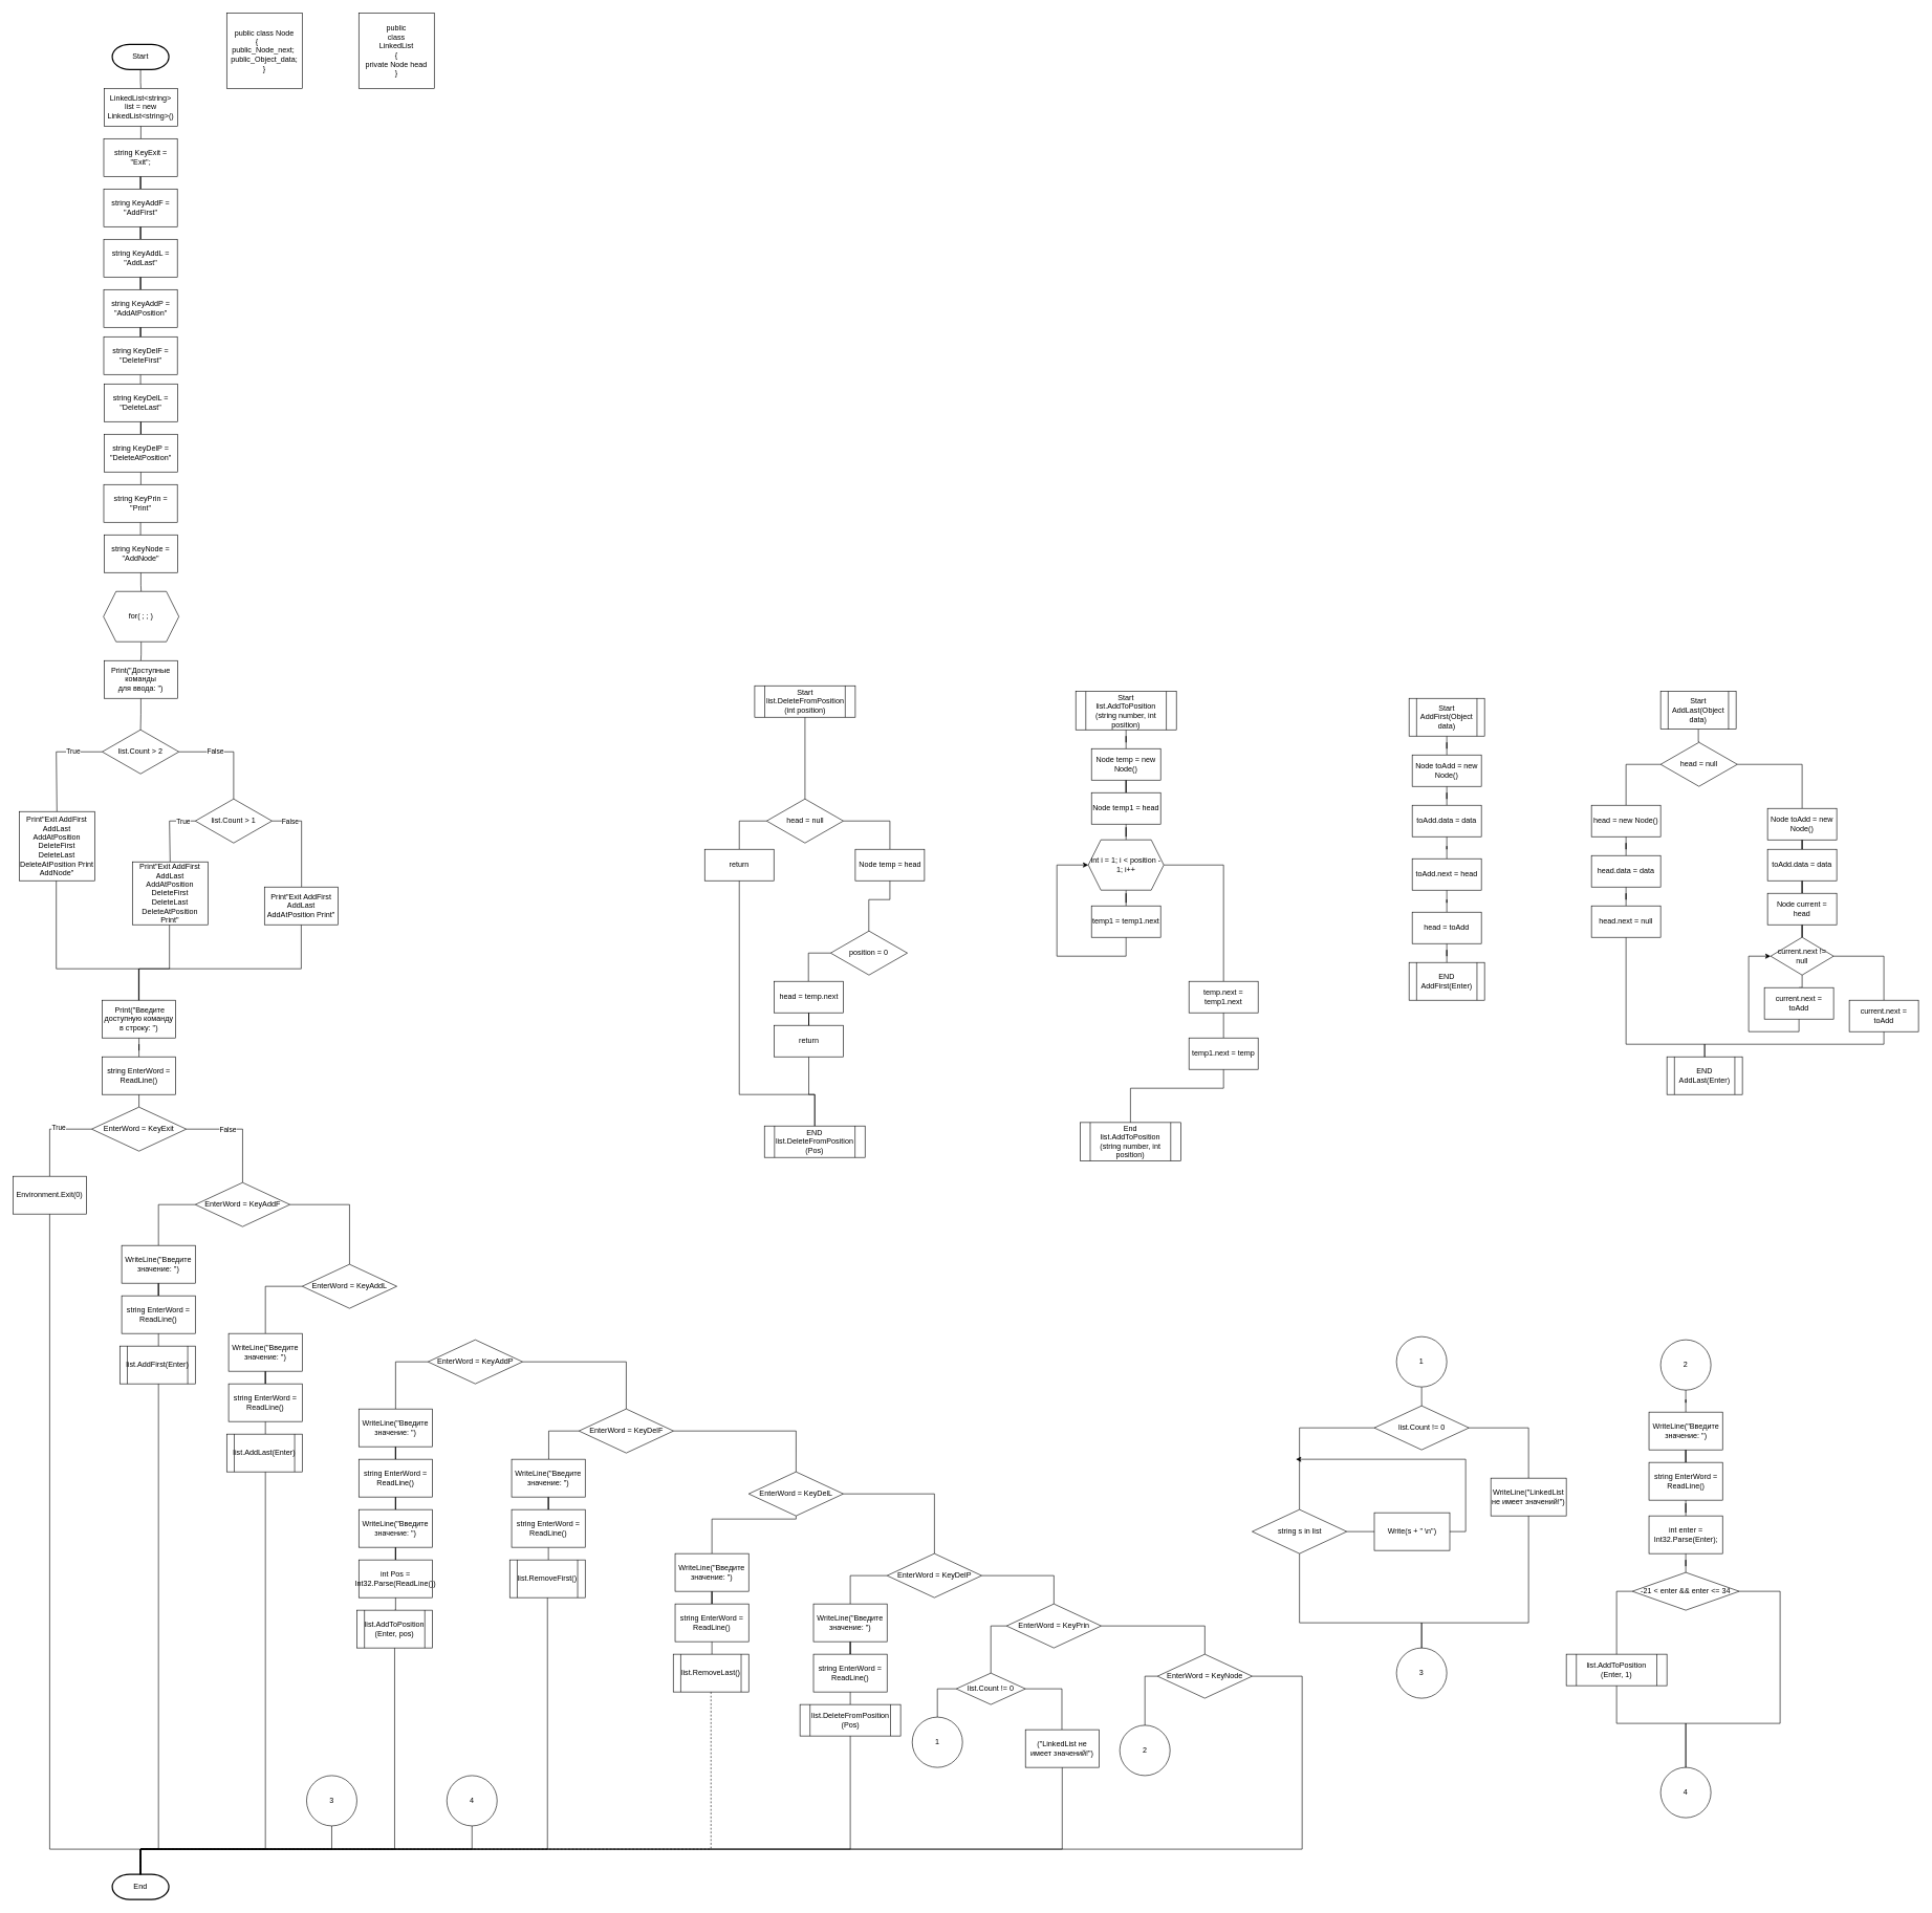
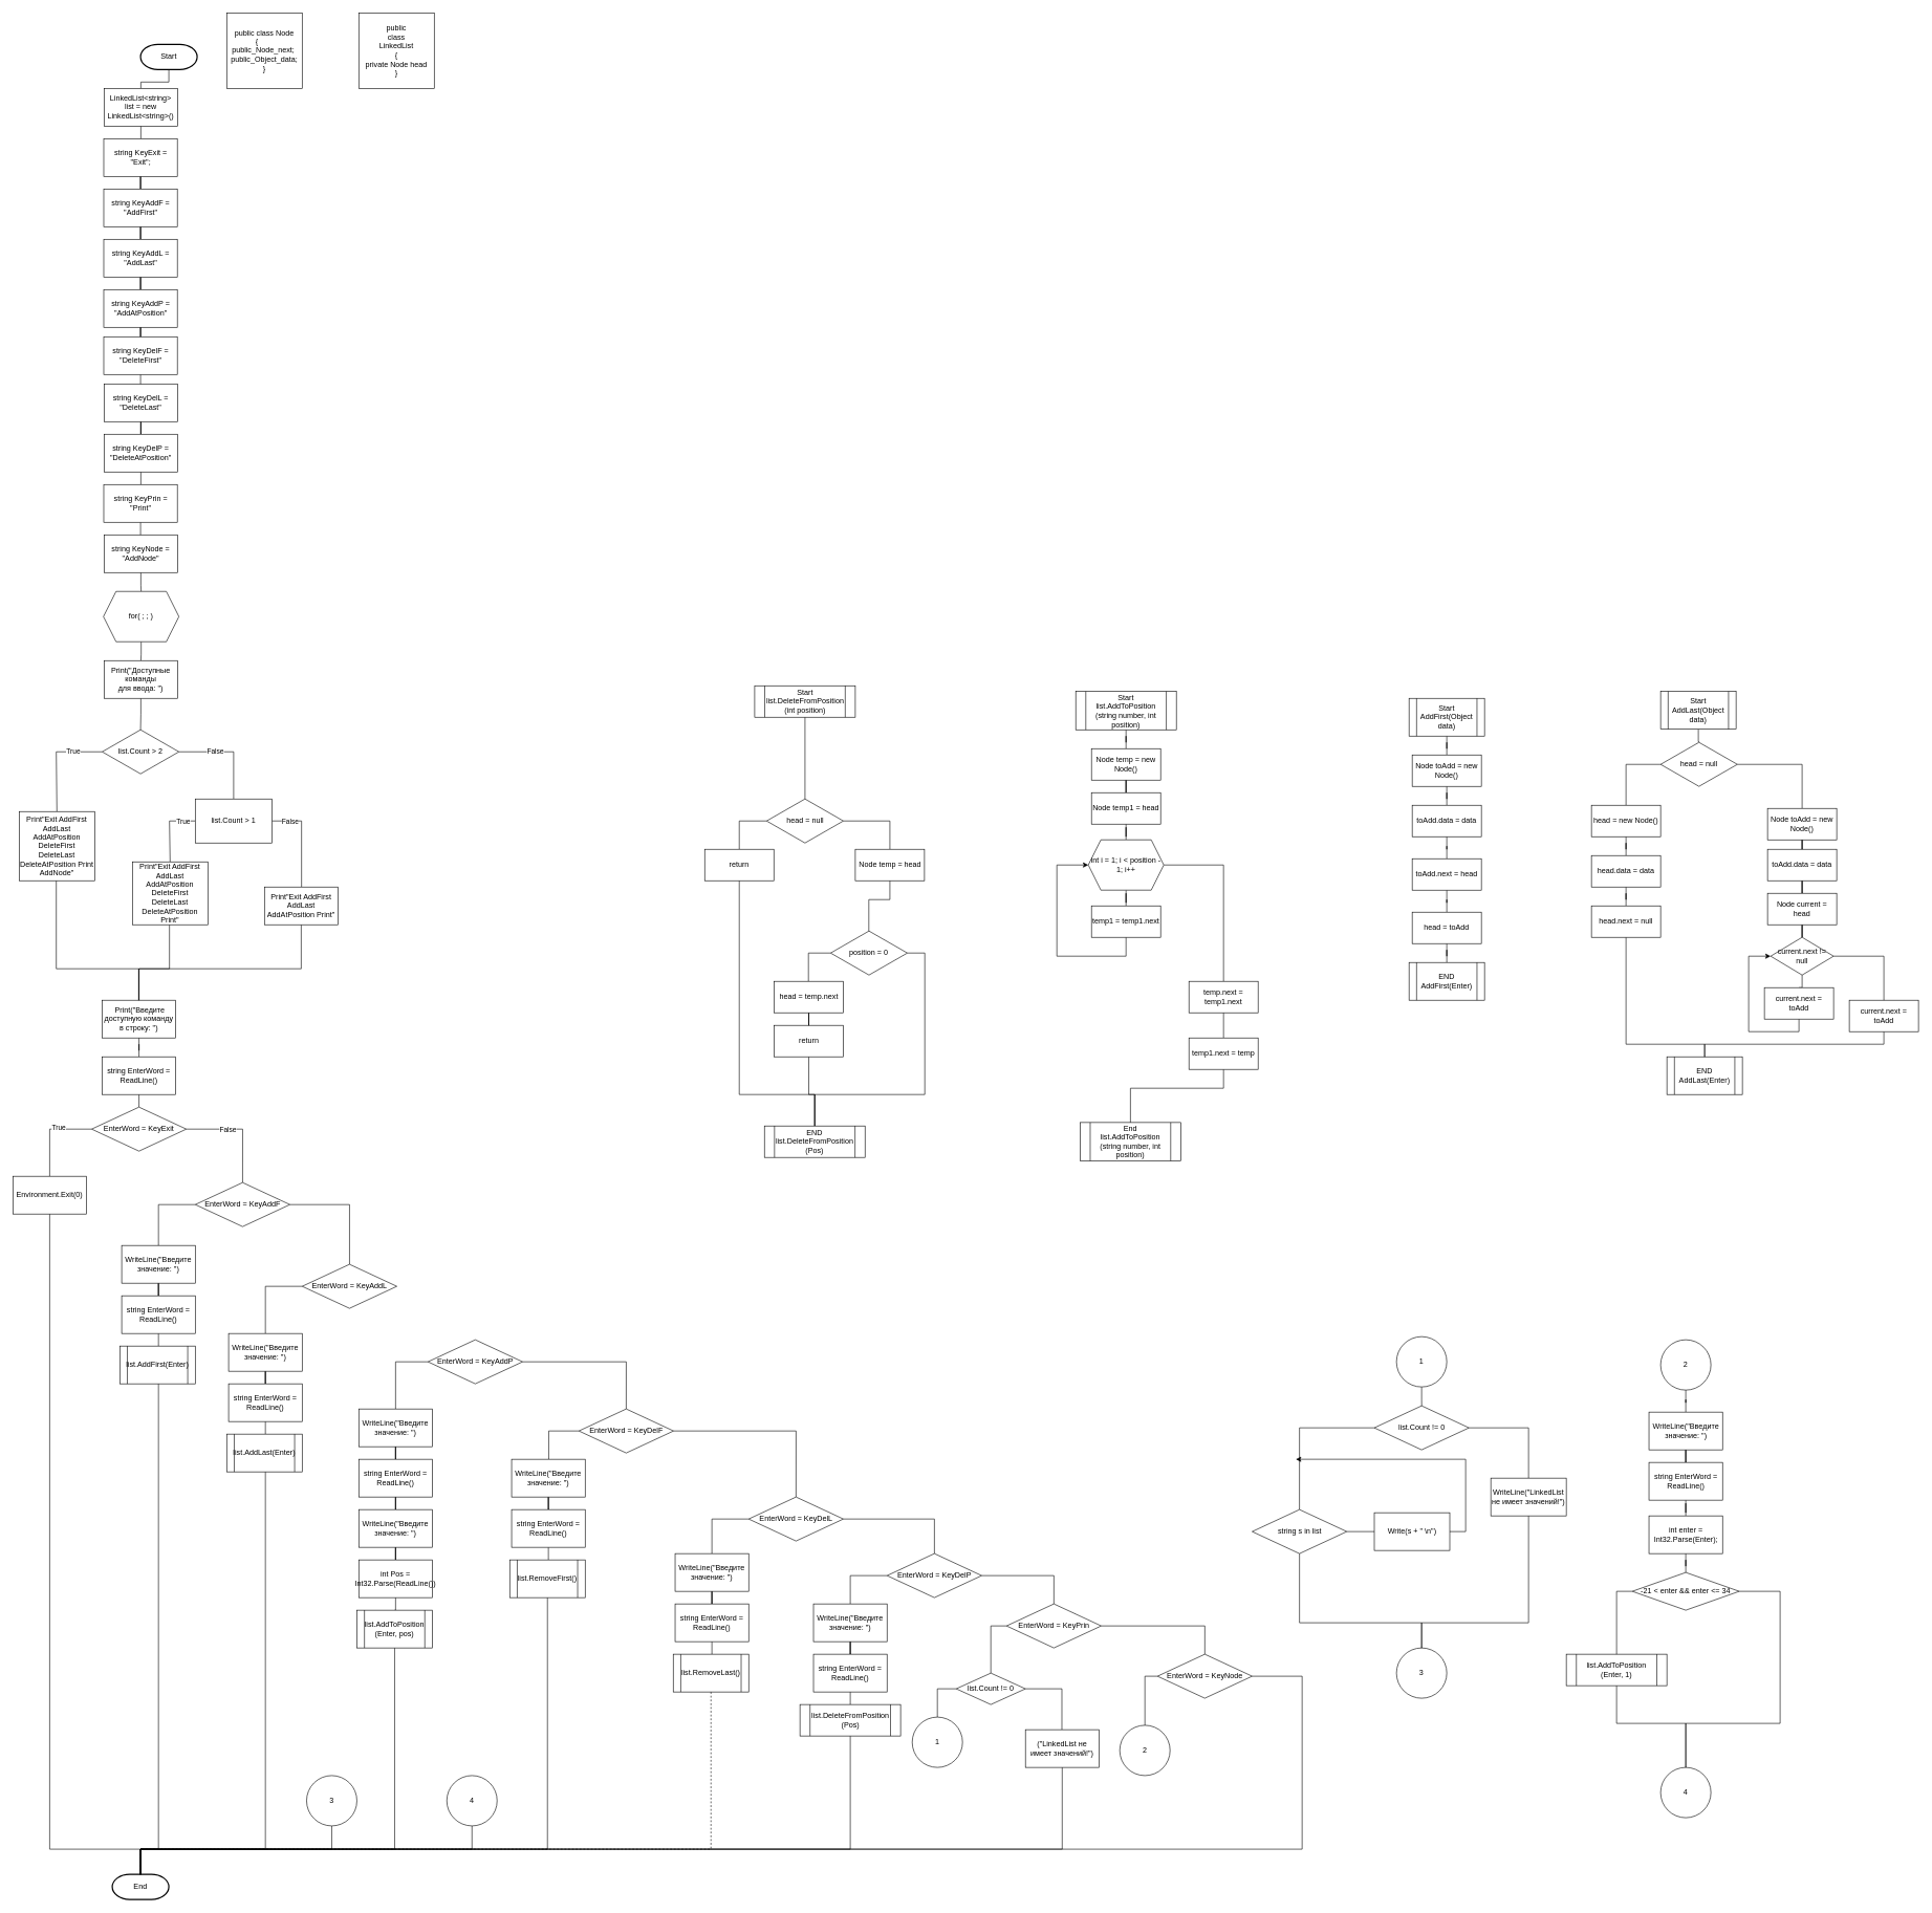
- <mxCell id="3" value="Start" style="strokeWidth=2;html=1;shape=mxgraph.flowchart.terminator;whiteSpace=wrap;rounded=0;shadow=0;sketch=0;verticalAlign=middle;labelPosition=center;verticalLabelPosition=middle;align=center;" vertex="1" parent="1"><mxGeometry x="178" y="70" width="90" height="40" as="geometry" /></mxCell>
+ <mxCell id="3" value="Start" style="strokeWidth=2;html=1;shape=mxgraph.flowchart.terminator;whiteSpace=wrap;rounded=0;shadow=0;sketch=0;verticalAlign=middle;labelPosition=center;verticalLabelPosition=middle;align=center;" vertex="1" parent="1"><mxGeometry x="223" y="70" width="90" height="40" as="geometry" /></mxCell>
- <mxCell id="38" value="list.Count &amp;gt; 1" style="rhombus;whiteSpace=wrap;html=1;" vertex="1" parent="1"><mxGeometry x="310" y="1270" width="122" height="70" as="geometry" /></mxCell>
+ <mxCell id="38" value="list.Count &amp;gt; 1" style="whiteSpace=wrap;html=1;rounded=0;" vertex="1" parent="1"><mxGeometry x="310" y="1270" width="122" height="70" as="geometry" /></mxCell>
+ <mxCell id="166" style="edgeStyle=orthogonalEdgeStyle;rounded=0;orthogonalLoop=1;jettySize=auto;html=1;entryX=0.5;entryY=0;entryDx=0;entryDy=0;endArrow=none;endFill=0;" edge="1" parent="1" source="168" target="169"><mxGeometry relative="1" as="geometry"><Array as="points"><mxPoint x="1470" y="1515" /><mxPoint x="1470" y="1740" /><mxPoint x="1295" y="1740" /></Array></mxGeometry></mxCell>
- <mxCell id="74" value="EnterWord = KeyDelL" style="rhombus;whiteSpace=wrap;html=1;" vertex="1" parent="1"><mxGeometry x="1190" y="2340" width="150.5" height="70" as="geometry" /></mxCell>
+ <mxCell id="74" value="EnterWord = KeyDelL" style="rhombus;whiteSpace=wrap;html=1;" vertex="1" parent="1"><mxGeometry x="1190" y="2380" width="150.5" height="70" as="geometry" /></mxCell>
